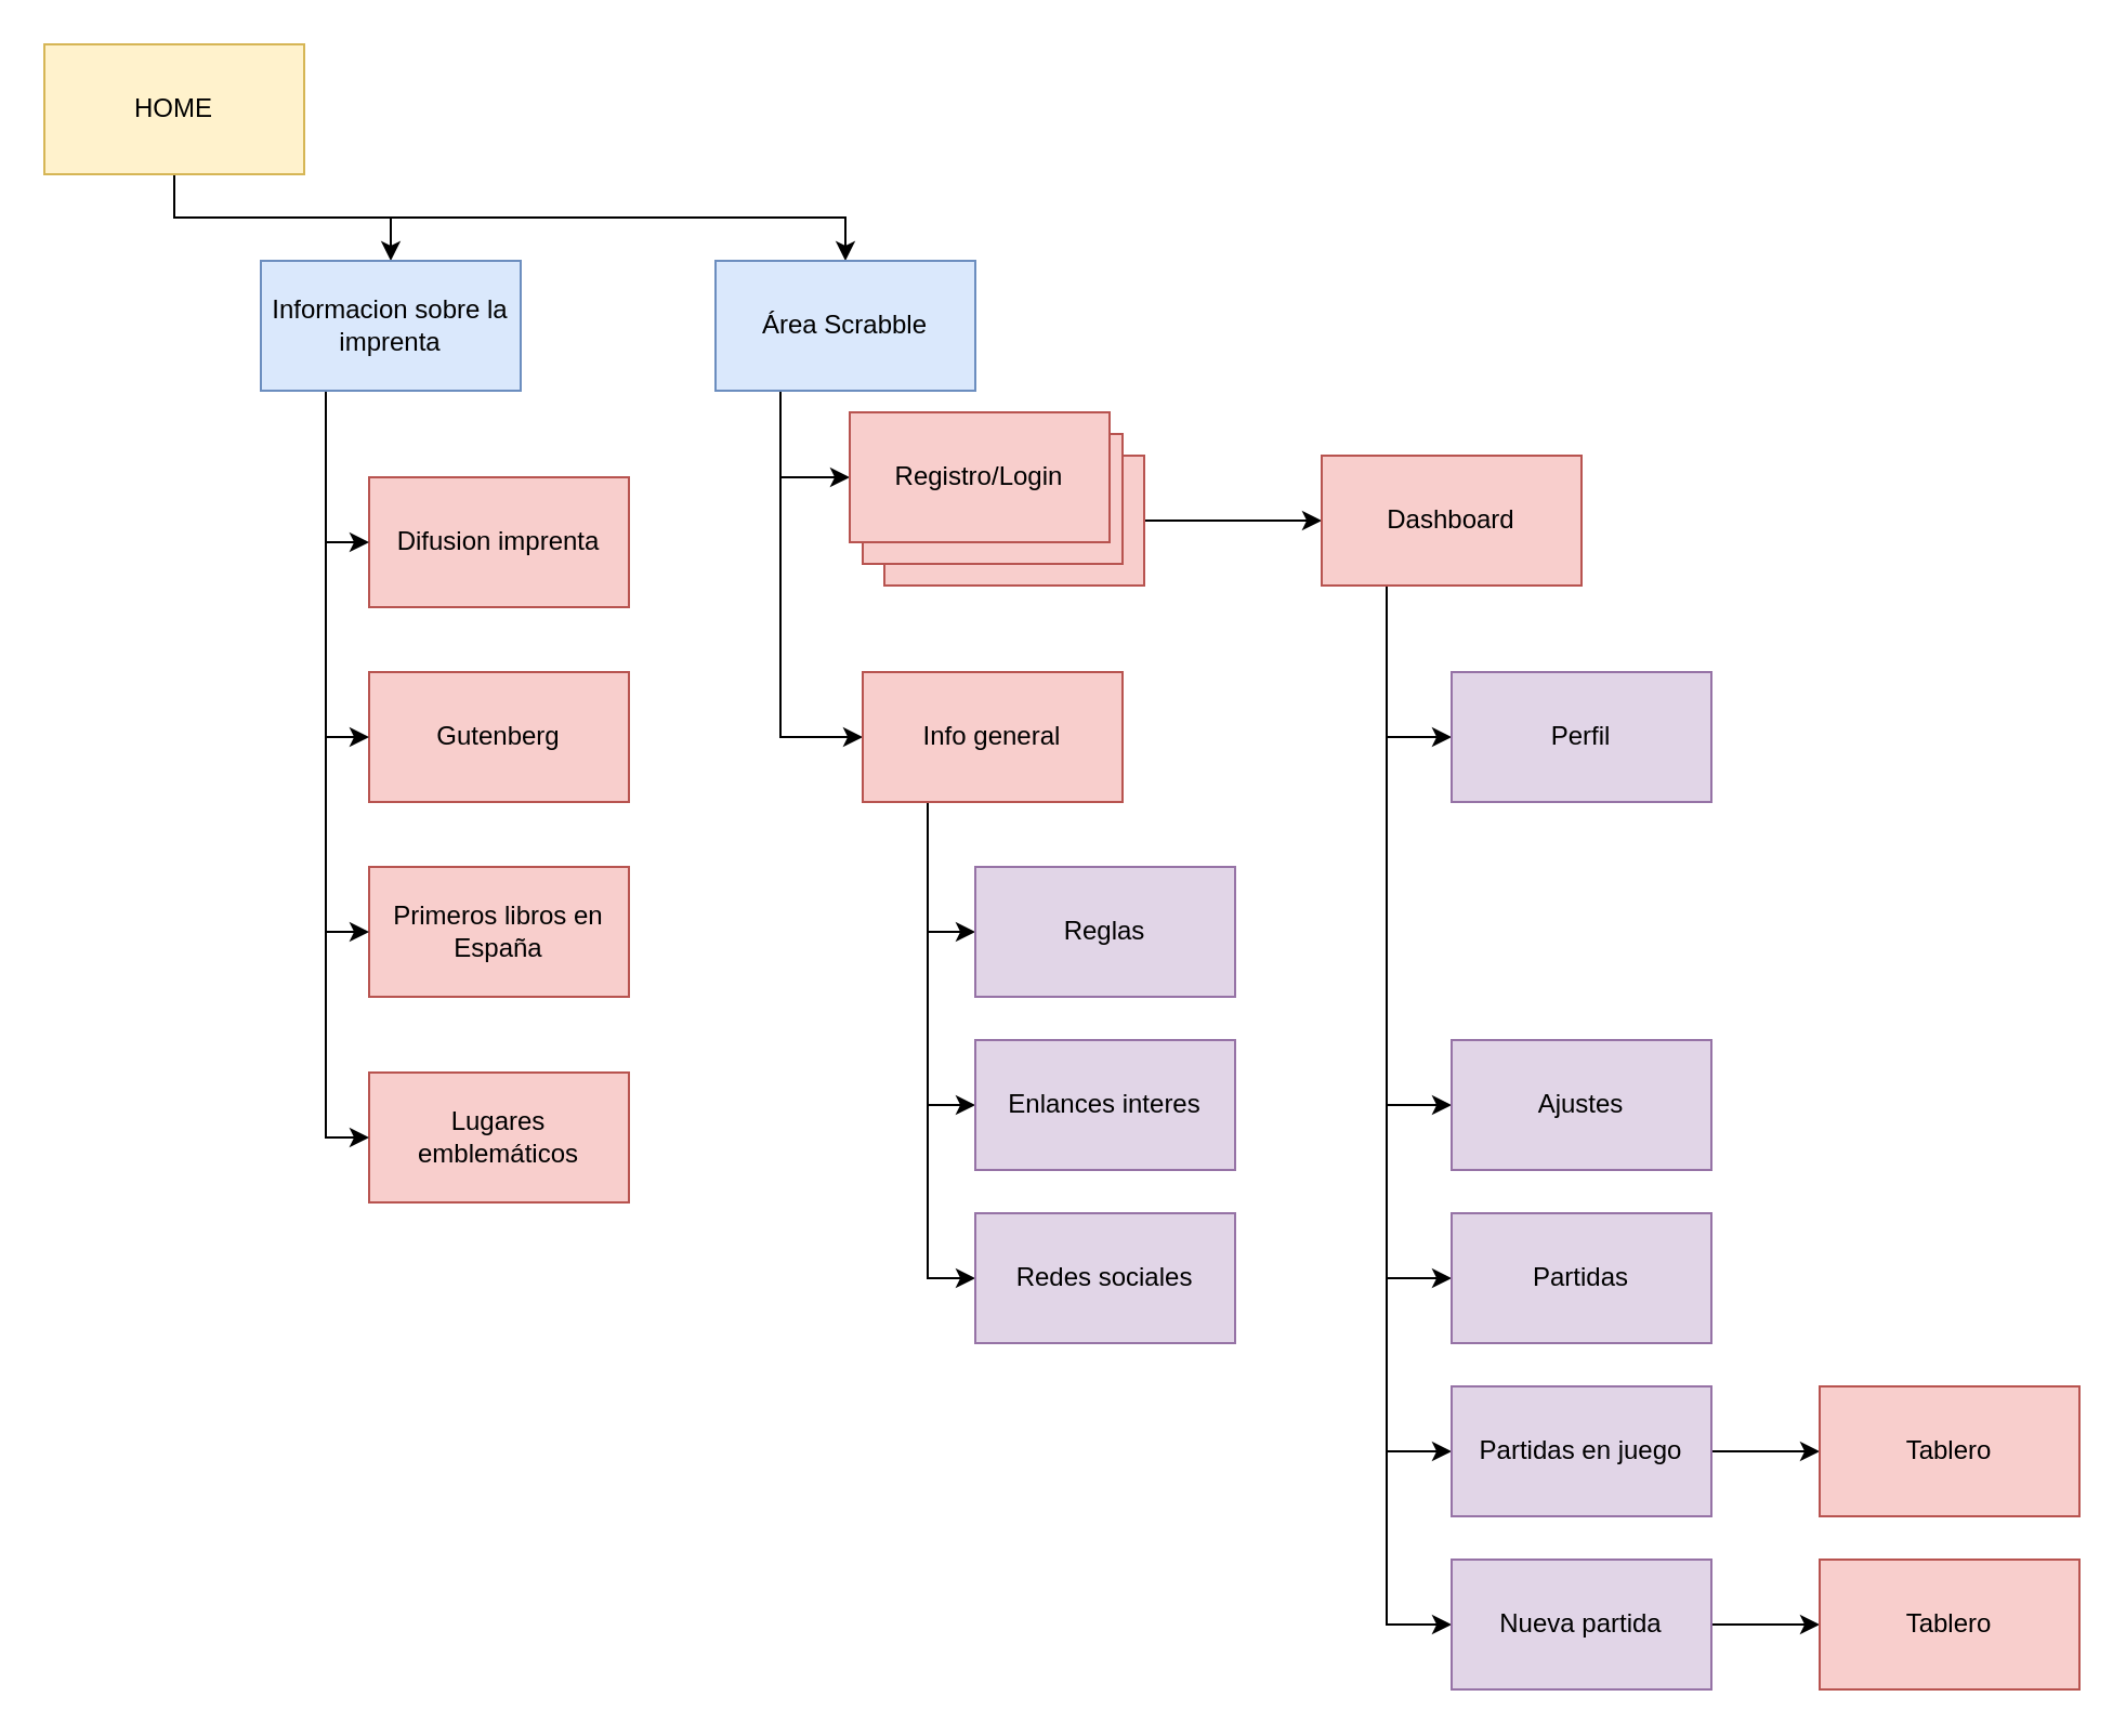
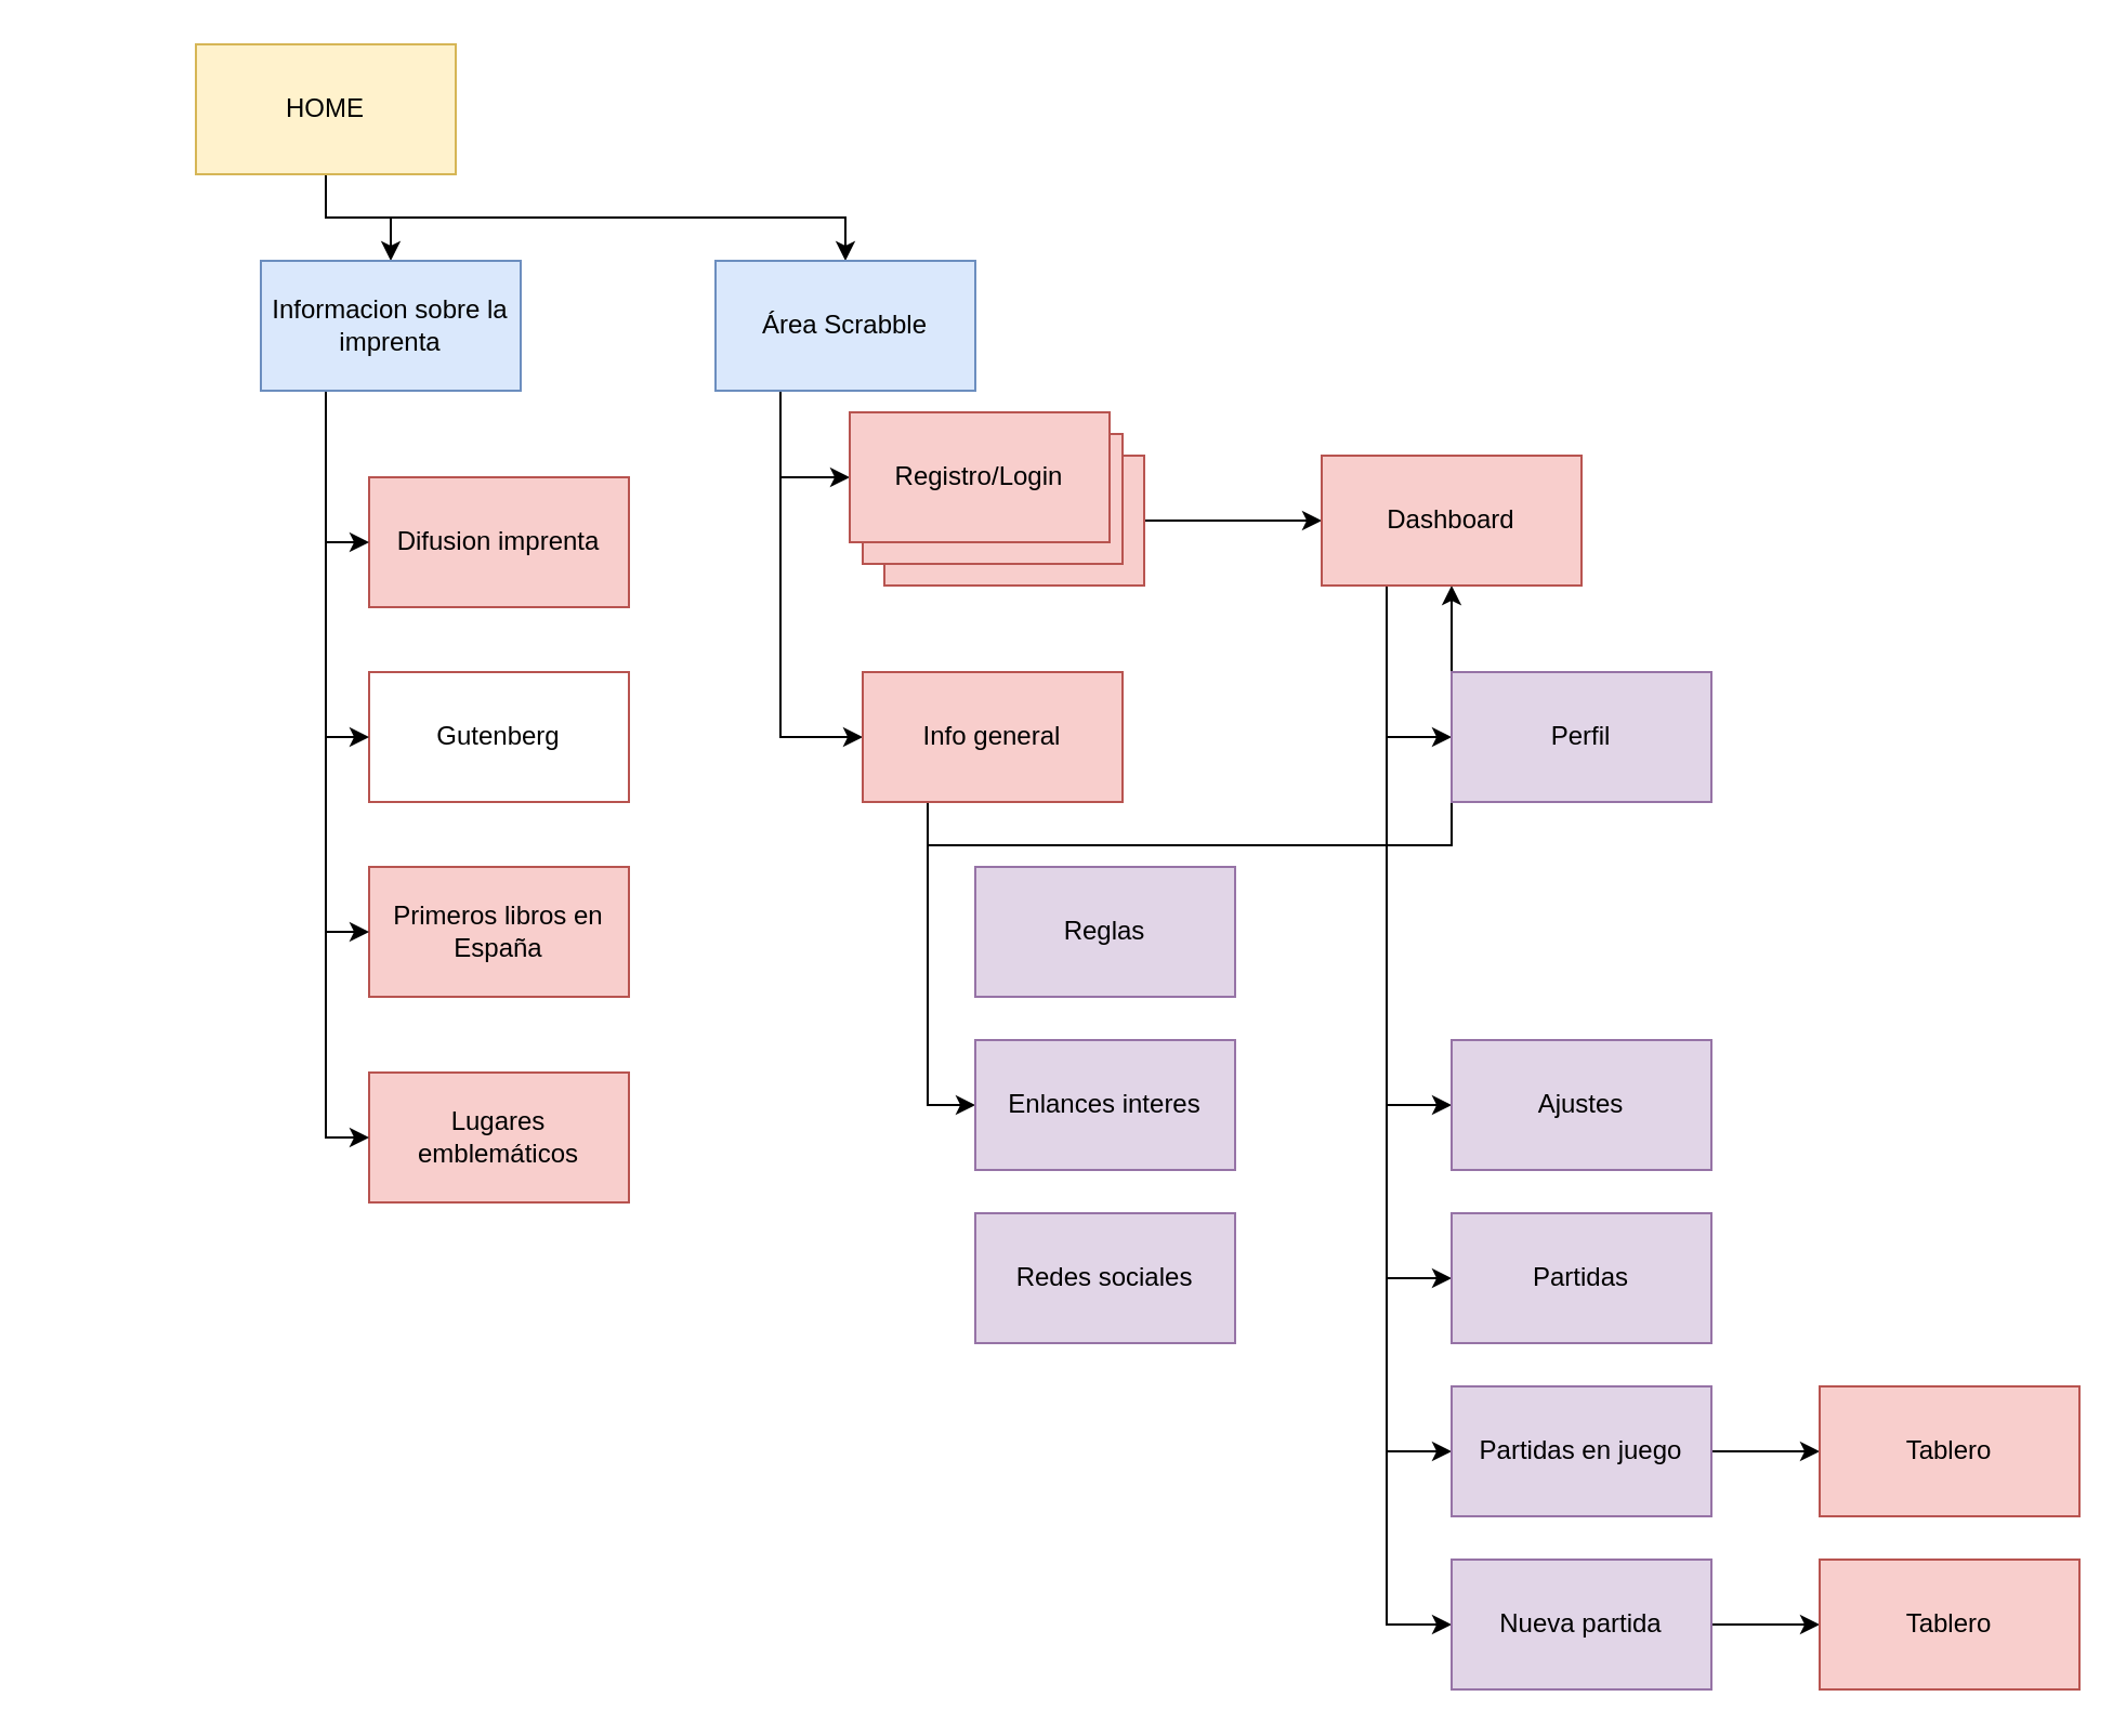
- <mxCell id="4" value="&lt;div&gt;HOME&lt;/div&gt;" style="rounded=0;whiteSpace=wrap;html=1;fillColor=#fff2cc;strokeColor=#d6b656;" vertex="1" parent="1"><mxGeometry x="20" y="20" width="120" height="60" as="geometry" /></mxCell>
+ <mxCell id="4" value="&lt;div&gt;HOME&lt;/div&gt;" style="rounded=0;whiteSpace=wrap;html=1;fillColor=#fff2cc;strokeColor=#d6b656;" vertex="1" parent="1"><mxGeometry x="90" y="20" width="120" height="60" as="geometry" /></mxCell>
- <mxCell id="5" value="Gutenberg" style="rounded=0;whiteSpace=wrap;html=1;fillColor=#f8cecc;strokeColor=#b85450;" vertex="1" parent="1"><mxGeometry x="170" y="310" width="120" height="60" as="geometry" /></mxCell>
+ <mxCell id="5" value="Gutenberg" style="rounded=0;whiteSpace=wrap;html=1;fillColor=#ffffff;strokeColor=#b85450;" vertex="1" parent="1"><mxGeometry x="170" y="310" width="120" height="60" as="geometry" /></mxCell>
- <mxCell id="17" style="edgeStyle=orthogonalEdgeStyle;rounded=0;orthogonalLoop=1;jettySize=auto;html=1;exitX=0.25;exitY=1;exitDx=0;exitDy=0;entryX=0;entryY=0.5;entryDx=0;entryDy=0;" edge="1" parent="1" source="20" target="21"><mxGeometry relative="1" as="geometry" /></mxCell>
+ <mxCell id="17" style="edgeStyle=orthogonalEdgeStyle;rounded=0;orthogonalLoop=1;jettySize=auto;html=1;exitX=0.25;exitY=1;exitDx=0;exitDy=0;" edge="1" parent="1" source="20" target="34"><mxGeometry relative="1" as="geometry" /></mxCell>
- <mxCell id="19" style="edgeStyle=orthogonalEdgeStyle;rounded=0;orthogonalLoop=1;jettySize=auto;html=1;exitX=0.25;exitY=1;exitDx=0;exitDy=0;entryX=0;entryY=0.5;entryDx=0;entryDy=0;" edge="1" parent="1" source="20" target="23"><mxGeometry relative="1" as="geometry" /></mxCell>
